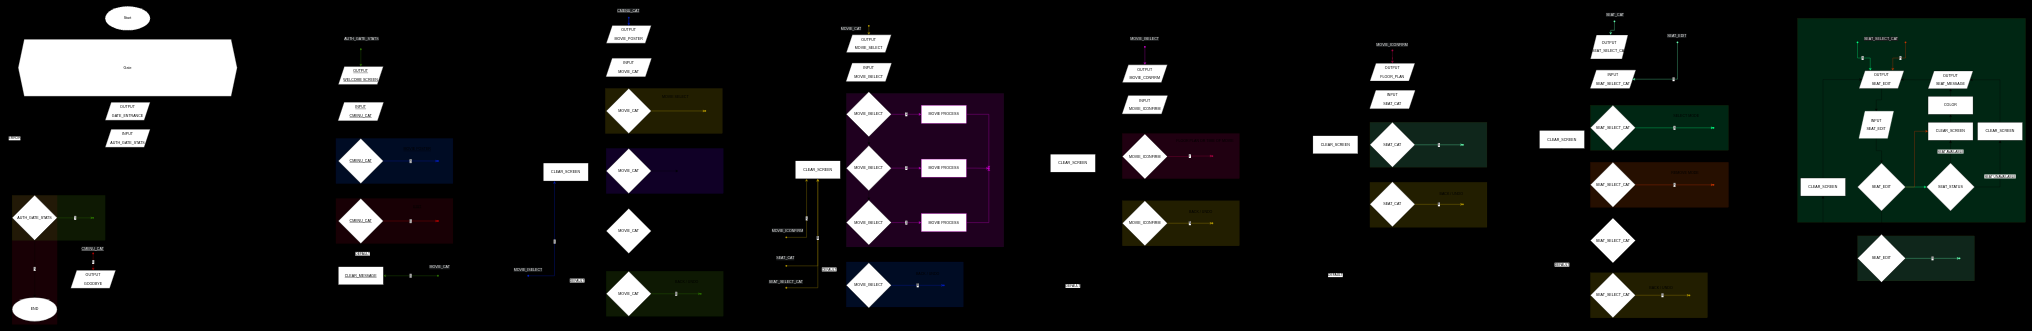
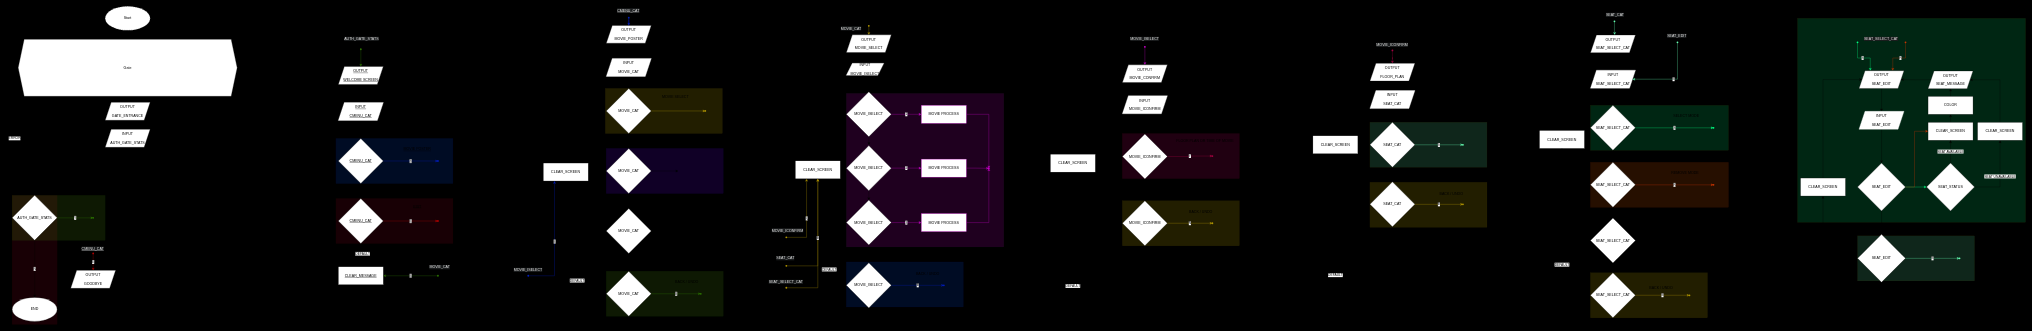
- <mxCell id="106" value="OUTPUT&lt;div&gt;&lt;br&gt;&lt;/div&gt;&lt;div&gt;SEAT_SELECT_CAT&lt;/div&gt;" style="shape=parallelogram;perimeter=parallelogramPerimeter;whiteSpace=wrap;html=1;fixedSize=1;" parent="1" vertex="1"><mxGeometry x="5300" y="115.44" width="125" height="80" as="geometry" /></mxCell>
+ <mxCell id="106" value="OUTPUT&lt;div&gt;&lt;br&gt;&lt;/div&gt;&lt;div&gt;SEAT_SELECT_CAT&lt;/div&gt;" style="shape=parallelogram;perimeter=parallelogramPerimeter;whiteSpace=wrap;html=1;fixedSize=1;" parent="1" vertex="1"><mxGeometry x="5300" y="115.44" width="150" height="59.25" as="geometry" /></mxCell>
- <mxCell id="183" value="INPUT&lt;div&gt;&lt;br&gt;&lt;/div&gt;&lt;div&gt;MOVIE_ISELECT&lt;/div&gt;" style="shape=parallelogram;perimeter=parallelogramPerimeter;whiteSpace=wrap;html=1;fixedSize=1;strokeColor=#FFFFFF;" parent="1" vertex="1"><mxGeometry x="2820" y="210" width="150" height="60" as="geometry" /></mxCell>
+ <mxCell id="183" value="INPUT&lt;div&gt;&lt;br&gt;&lt;/div&gt;&lt;div&gt;MOVIE_ISELECT&lt;/div&gt;" style="shape=parallelogram;perimeter=parallelogramPerimeter;whiteSpace=wrap;html=1;fixedSize=1;strokeColor=#FFFFFF;" parent="1" vertex="1"><mxGeometry x="2820" y="210" width="125" height="40" as="geometry" /></mxCell>
- <mxCell id="150" value="INPUT&lt;div&gt;&lt;br&gt;&lt;/div&gt;&lt;div&gt;SEAT_EDIT&lt;br&gt;&lt;/div&gt;" style="shape=parallelogram;perimeter=parallelogramPerimeter;whiteSpace=wrap;html=1;fixedSize=1;strokeColor=#FFFFFF;" vertex="1" parent="1"><mxGeometry x="6195" y="370" width="115" height="90" as="geometry" /></mxCell>
+ <mxCell id="150" value="INPUT&lt;div&gt;&lt;br&gt;&lt;/div&gt;&lt;div&gt;SEAT_EDIT&lt;br&gt;&lt;/div&gt;" style="shape=parallelogram;perimeter=parallelogramPerimeter;whiteSpace=wrap;html=1;fixedSize=1;strokeColor=#FFFFFF;" vertex="1" parent="1"><mxGeometry x="6195" y="370" width="150" height="60" as="geometry" /></mxCell>
